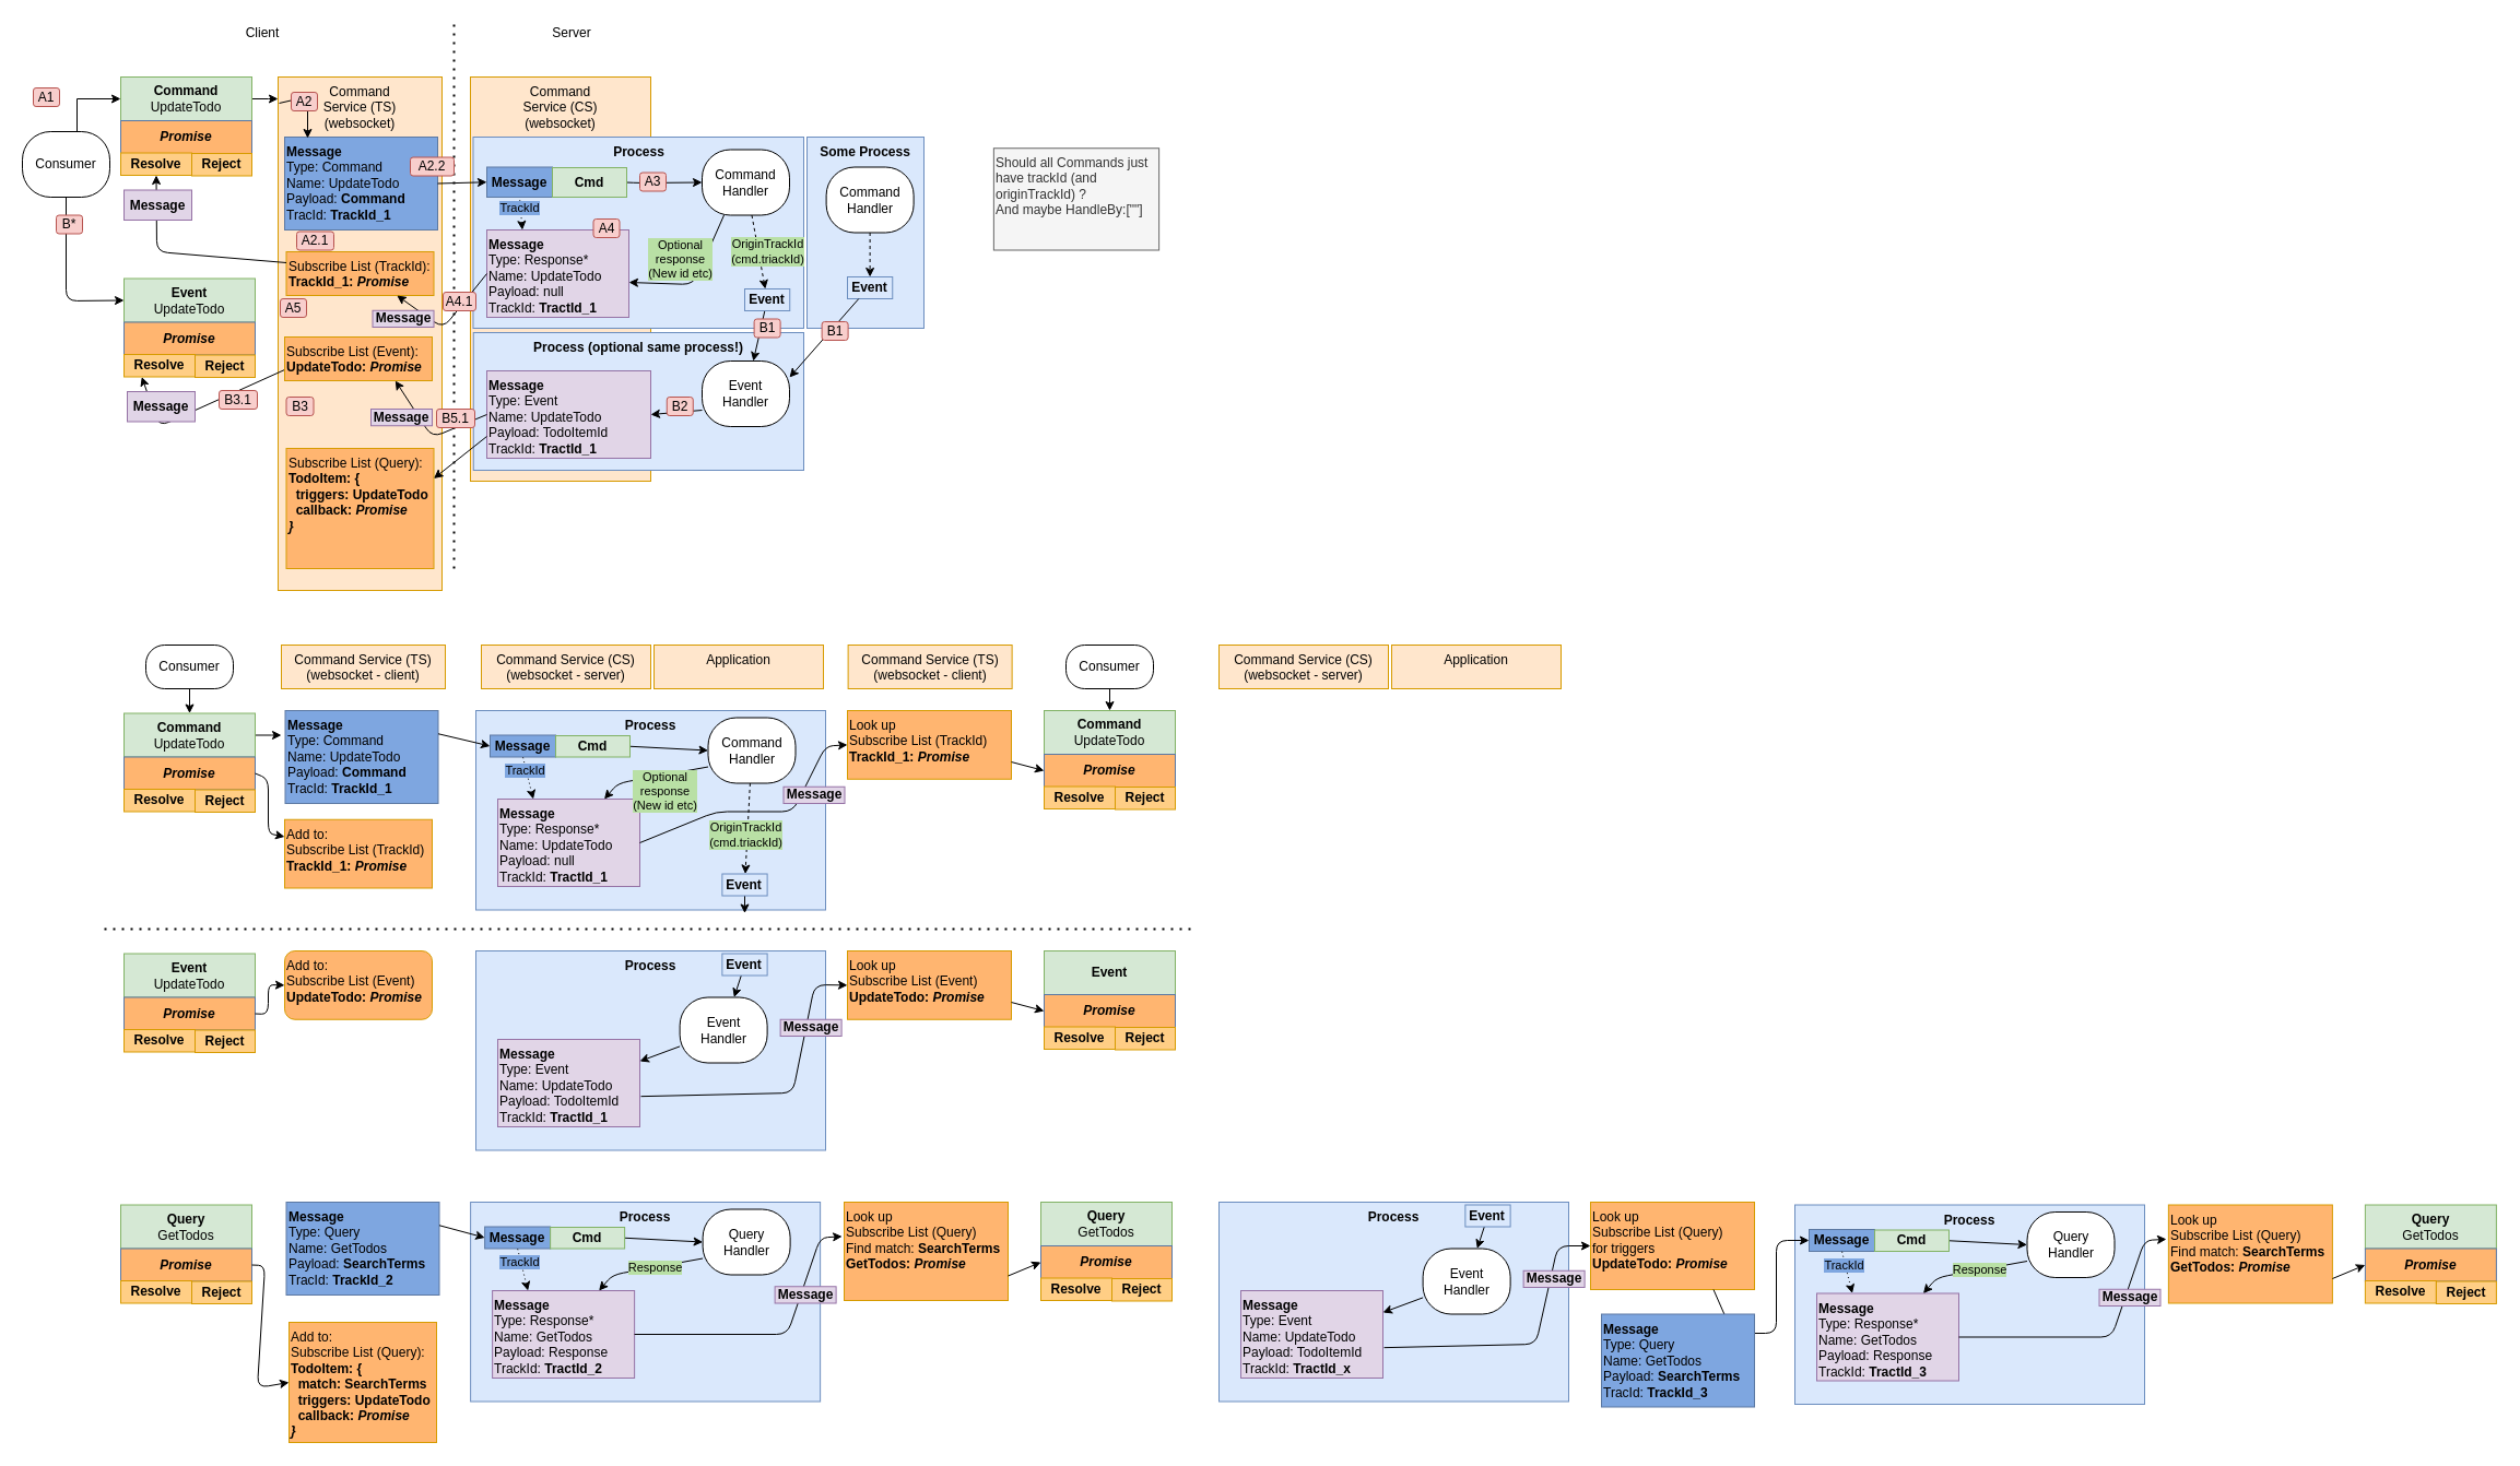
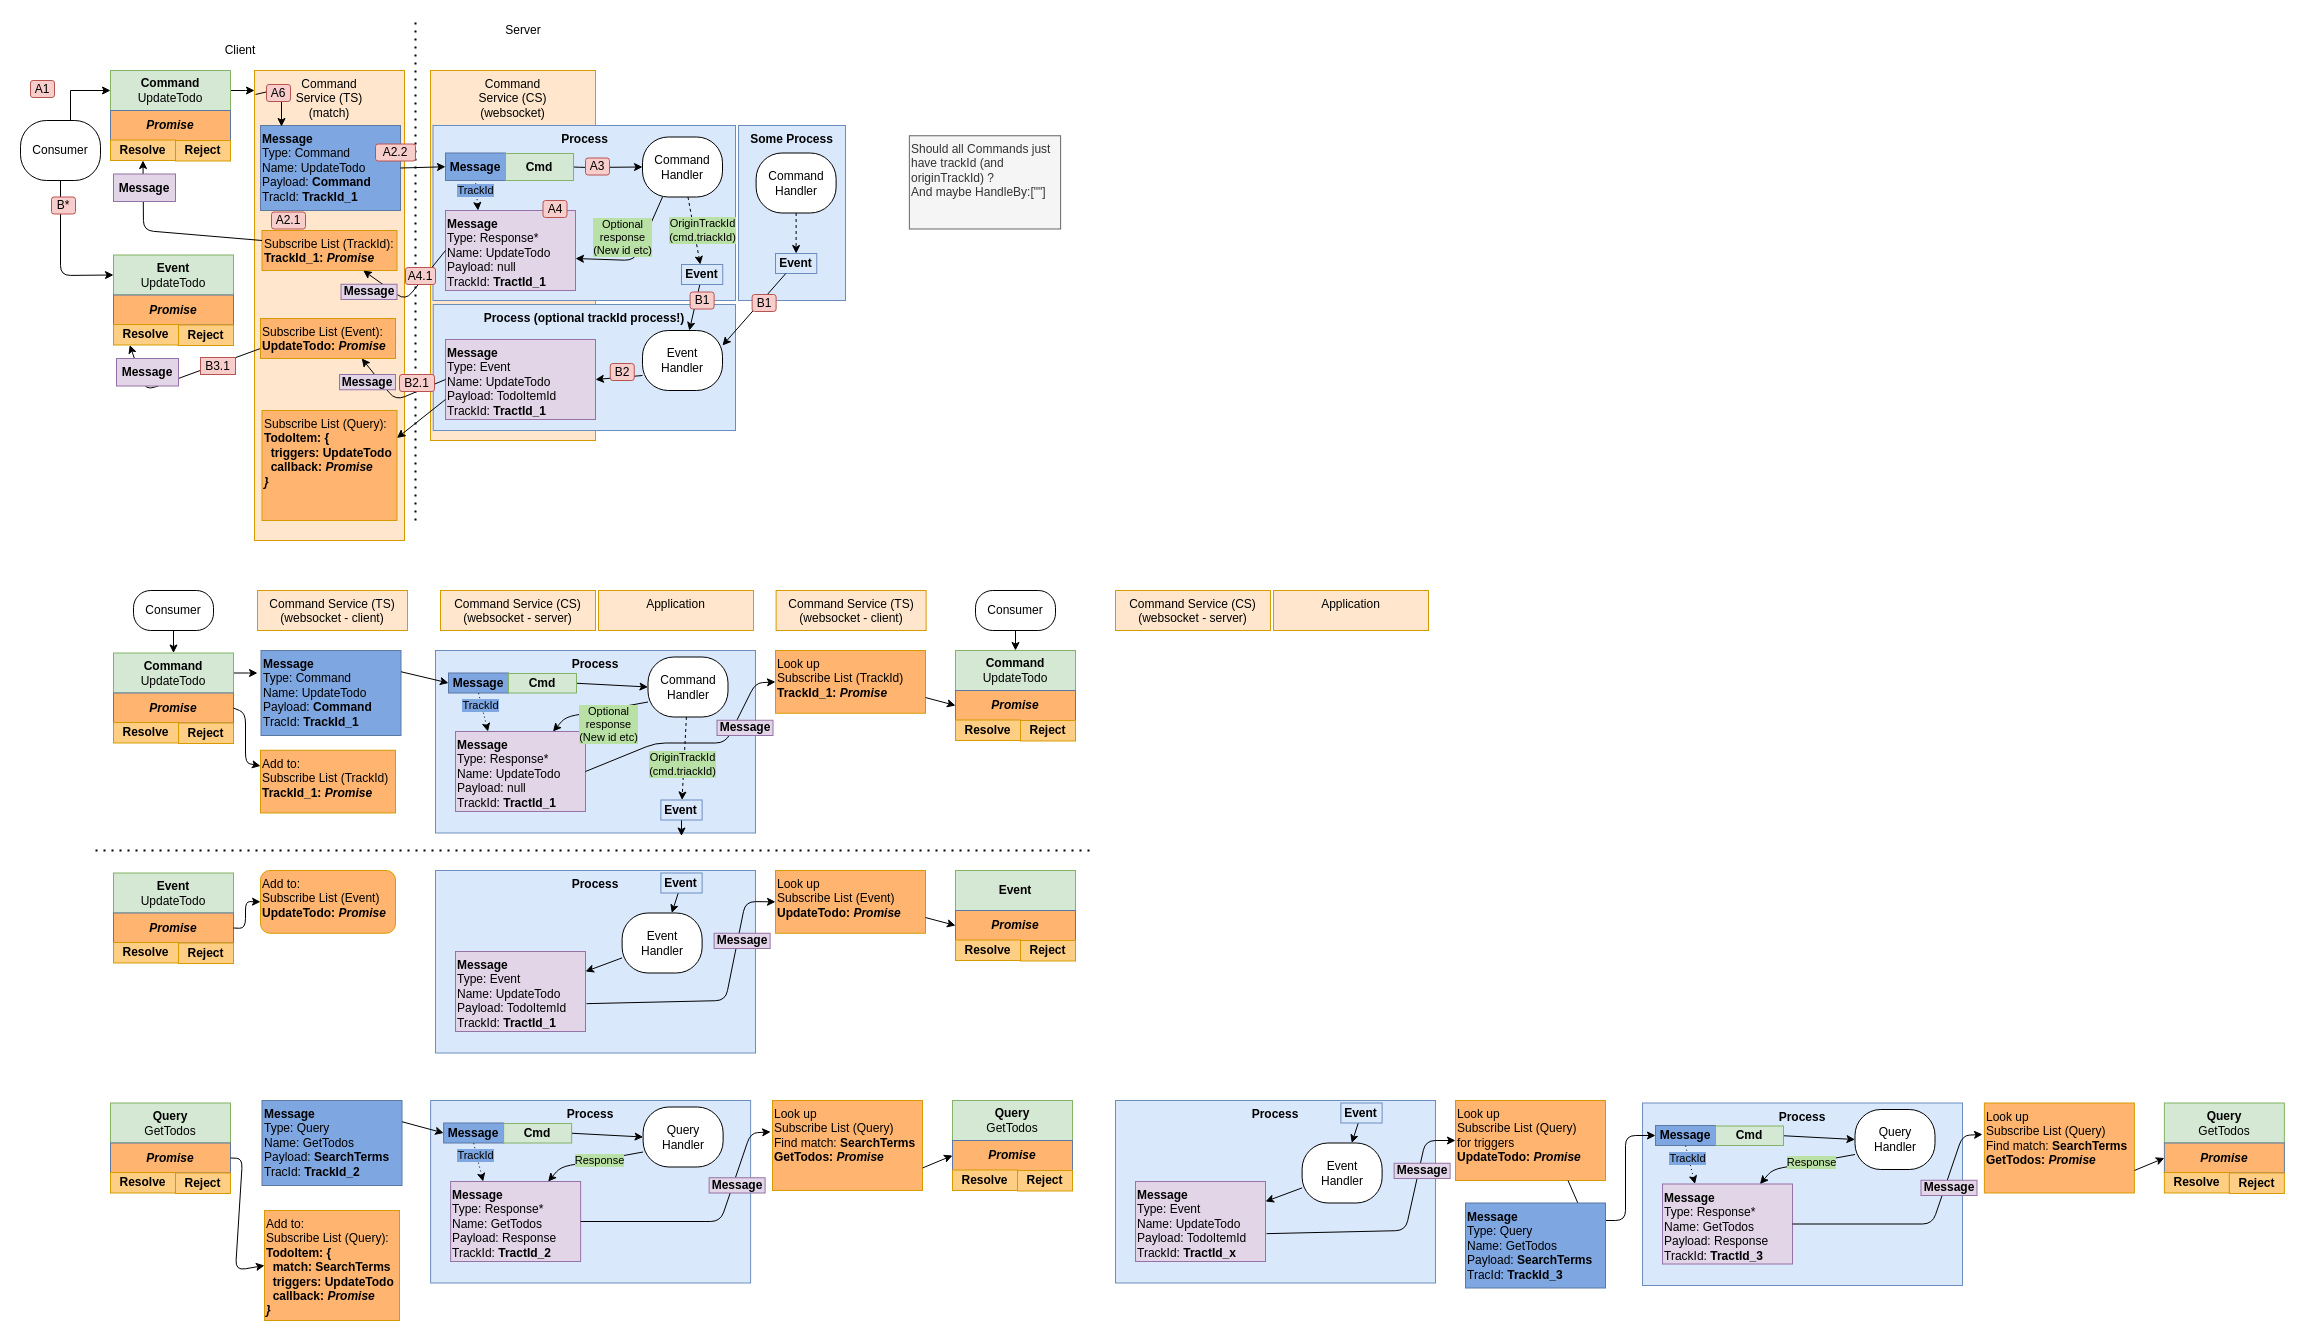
- <mxCell id="4" value="Client" style="text;html=1;strokeColor=none;fillColor=none;align=center;verticalAlign=middle;whiteSpace=wrap;rounded=0;" vertex="1" parent="1"><mxGeometry x="220" y="20" width="40" height="20" as="geometry" /></mxCell>
+ <mxCell id="4" value="Client" style="text;html=1;strokeColor=none;fillColor=none;align=center;verticalAlign=middle;whiteSpace=wrap;rounded=0;" vertex="1" parent="1"><mxGeometry x="220" y="40" width="40" height="20" as="geometry" /></mxCell>
- <mxCell id="59" value="A2" style="rounded=1;whiteSpace=wrap;html=1;labelBackgroundColor=none;strokeColor=#b85450;fillColor=#f8cecc;align=center;" vertex="1" parent="1"><mxGeometry x="266" y="84" width="24" height="17" as="geometry" /></mxCell>
+ <mxCell id="59" value="A6" style="rounded=1;whiteSpace=wrap;html=1;labelBackgroundColor=none;strokeColor=#b85450;fillColor=#f8cecc;align=center;" vertex="1" parent="1"><mxGeometry x="266" y="84" width="24" height="17" as="geometry" /></mxCell>
- <mxCell id="5" value="Command&lt;br&gt;Service (TS)&lt;br&gt;(websocket)" style="rounded=0;whiteSpace=wrap;html=1;fillColor=#ffe6cc;strokeColor=#d79b00;verticalAlign=top;" vertex="1" parent="1"><mxGeometry x="254" y="70" width="150" height="470" as="geometry" /></mxCell>
+ <mxCell id="5" value="Command&lt;br&gt;Service (TS)&lt;br&gt;(match)" style="rounded=0;whiteSpace=wrap;html=1;fillColor=#ffe6cc;strokeColor=#d79b00;verticalAlign=top;" vertex="1" parent="1"><mxGeometry x="254" y="70" width="150" height="470" as="geometry" /></mxCell>
- <mxCell id="36" value="A5" style="rounded=1;whiteSpace=wrap;html=1;labelBackgroundColor=none;strokeColor=#b85450;fillColor=#f8cecc;align=center;" vertex="1" parent="1"><mxGeometry x="256" y="273" width="24" height="17" as="geometry" /></mxCell>
- <mxCell id="38" value="Process (optional same process!)" style="rounded=0;whiteSpace=wrap;html=1;strokeColor=#6c8ebf;fillColor=#dae8fc;align=center;fontStyle=1;verticalAlign=top;" vertex="1" parent="1"><mxGeometry x="432.75" y="304" width="302.25" height="126" as="geometry" /></mxCell>
+ <mxCell id="38" value="Process (optional trackId process!)" style="rounded=0;whiteSpace=wrap;html=1;strokeColor=#6c8ebf;fillColor=#dae8fc;align=center;fontStyle=1;verticalAlign=top;" vertex="1" parent="1"><mxGeometry x="432.75" y="304" width="302.25" height="126" as="geometry" /></mxCell>
- <mxCell id="64" value="Subscribe List (Event):&lt;br&gt;&lt;b&gt;UpdateTodo: &lt;i&gt;Promise&lt;/i&gt;&lt;/b&gt;" style="rounded=0;whiteSpace=wrap;html=1;strokeColor=#d79b00;align=left;fillColor=#FFB570;verticalAlign=top;" vertex="1" parent="1"><mxGeometry x="260" y="308" width="135" height="40" as="geometry" /></mxCell>
+ <mxCell id="64" value="Subscribe List (Event):&lt;br&gt;&lt;b&gt;UpdateTodo: &lt;i&gt;Promise&lt;/i&gt;&lt;/b&gt;" style="rounded=0;whiteSpace=wrap;html=1;strokeColor=#d79b00;align=left;fillColor=#FFB570;verticalAlign=top;" vertex="1" parent="1"><mxGeometry x="260" y="318" width="135" height="40" as="geometry" /></mxCell>
- <mxCell id="65" value="B3.1" style="rounded=1;whiteSpace=wrap;html=1;labelBackgroundColor=none;strokeColor=#b85450;fillColor=#f8cecc;align=center;" vertex="1" parent="1"><mxGeometry x="200" y="357" width="35" height="17" as="geometry" /></mxCell>
+ <mxCell id="65" value="B3.1" style="whiteSpace=wrap;html=1;labelBackgroundColor=none;strokeColor=#b85450;fillColor=#f8cecc;align=center;rounded=0;" vertex="1" parent="1"><mxGeometry x="200" y="357" width="35" height="17" as="geometry" /></mxCell>
- <mxCell id="66" value="B3" style="rounded=1;whiteSpace=wrap;html=1;labelBackgroundColor=none;strokeColor=#b85450;fillColor=#f8cecc;align=center;" vertex="1" parent="1"><mxGeometry x="261.5" y="363" width="25" height="17" as="geometry" /></mxCell>
- <mxCell id="63" value="B5.1" style="rounded=1;whiteSpace=wrap;html=1;labelBackgroundColor=none;strokeColor=#b85450;fillColor=#f8cecc;align=center;" vertex="1" parent="1"><mxGeometry x="399" y="374" width="35" height="17" as="geometry" /></mxCell>
+ <mxCell id="63" value="B2.1" style="rounded=1;whiteSpace=wrap;html=1;labelBackgroundColor=none;strokeColor=#b85450;fillColor=#f8cecc;align=center;" vertex="1" parent="1"><mxGeometry x="399" y="374" width="35" height="17" as="geometry" /></mxCell>
